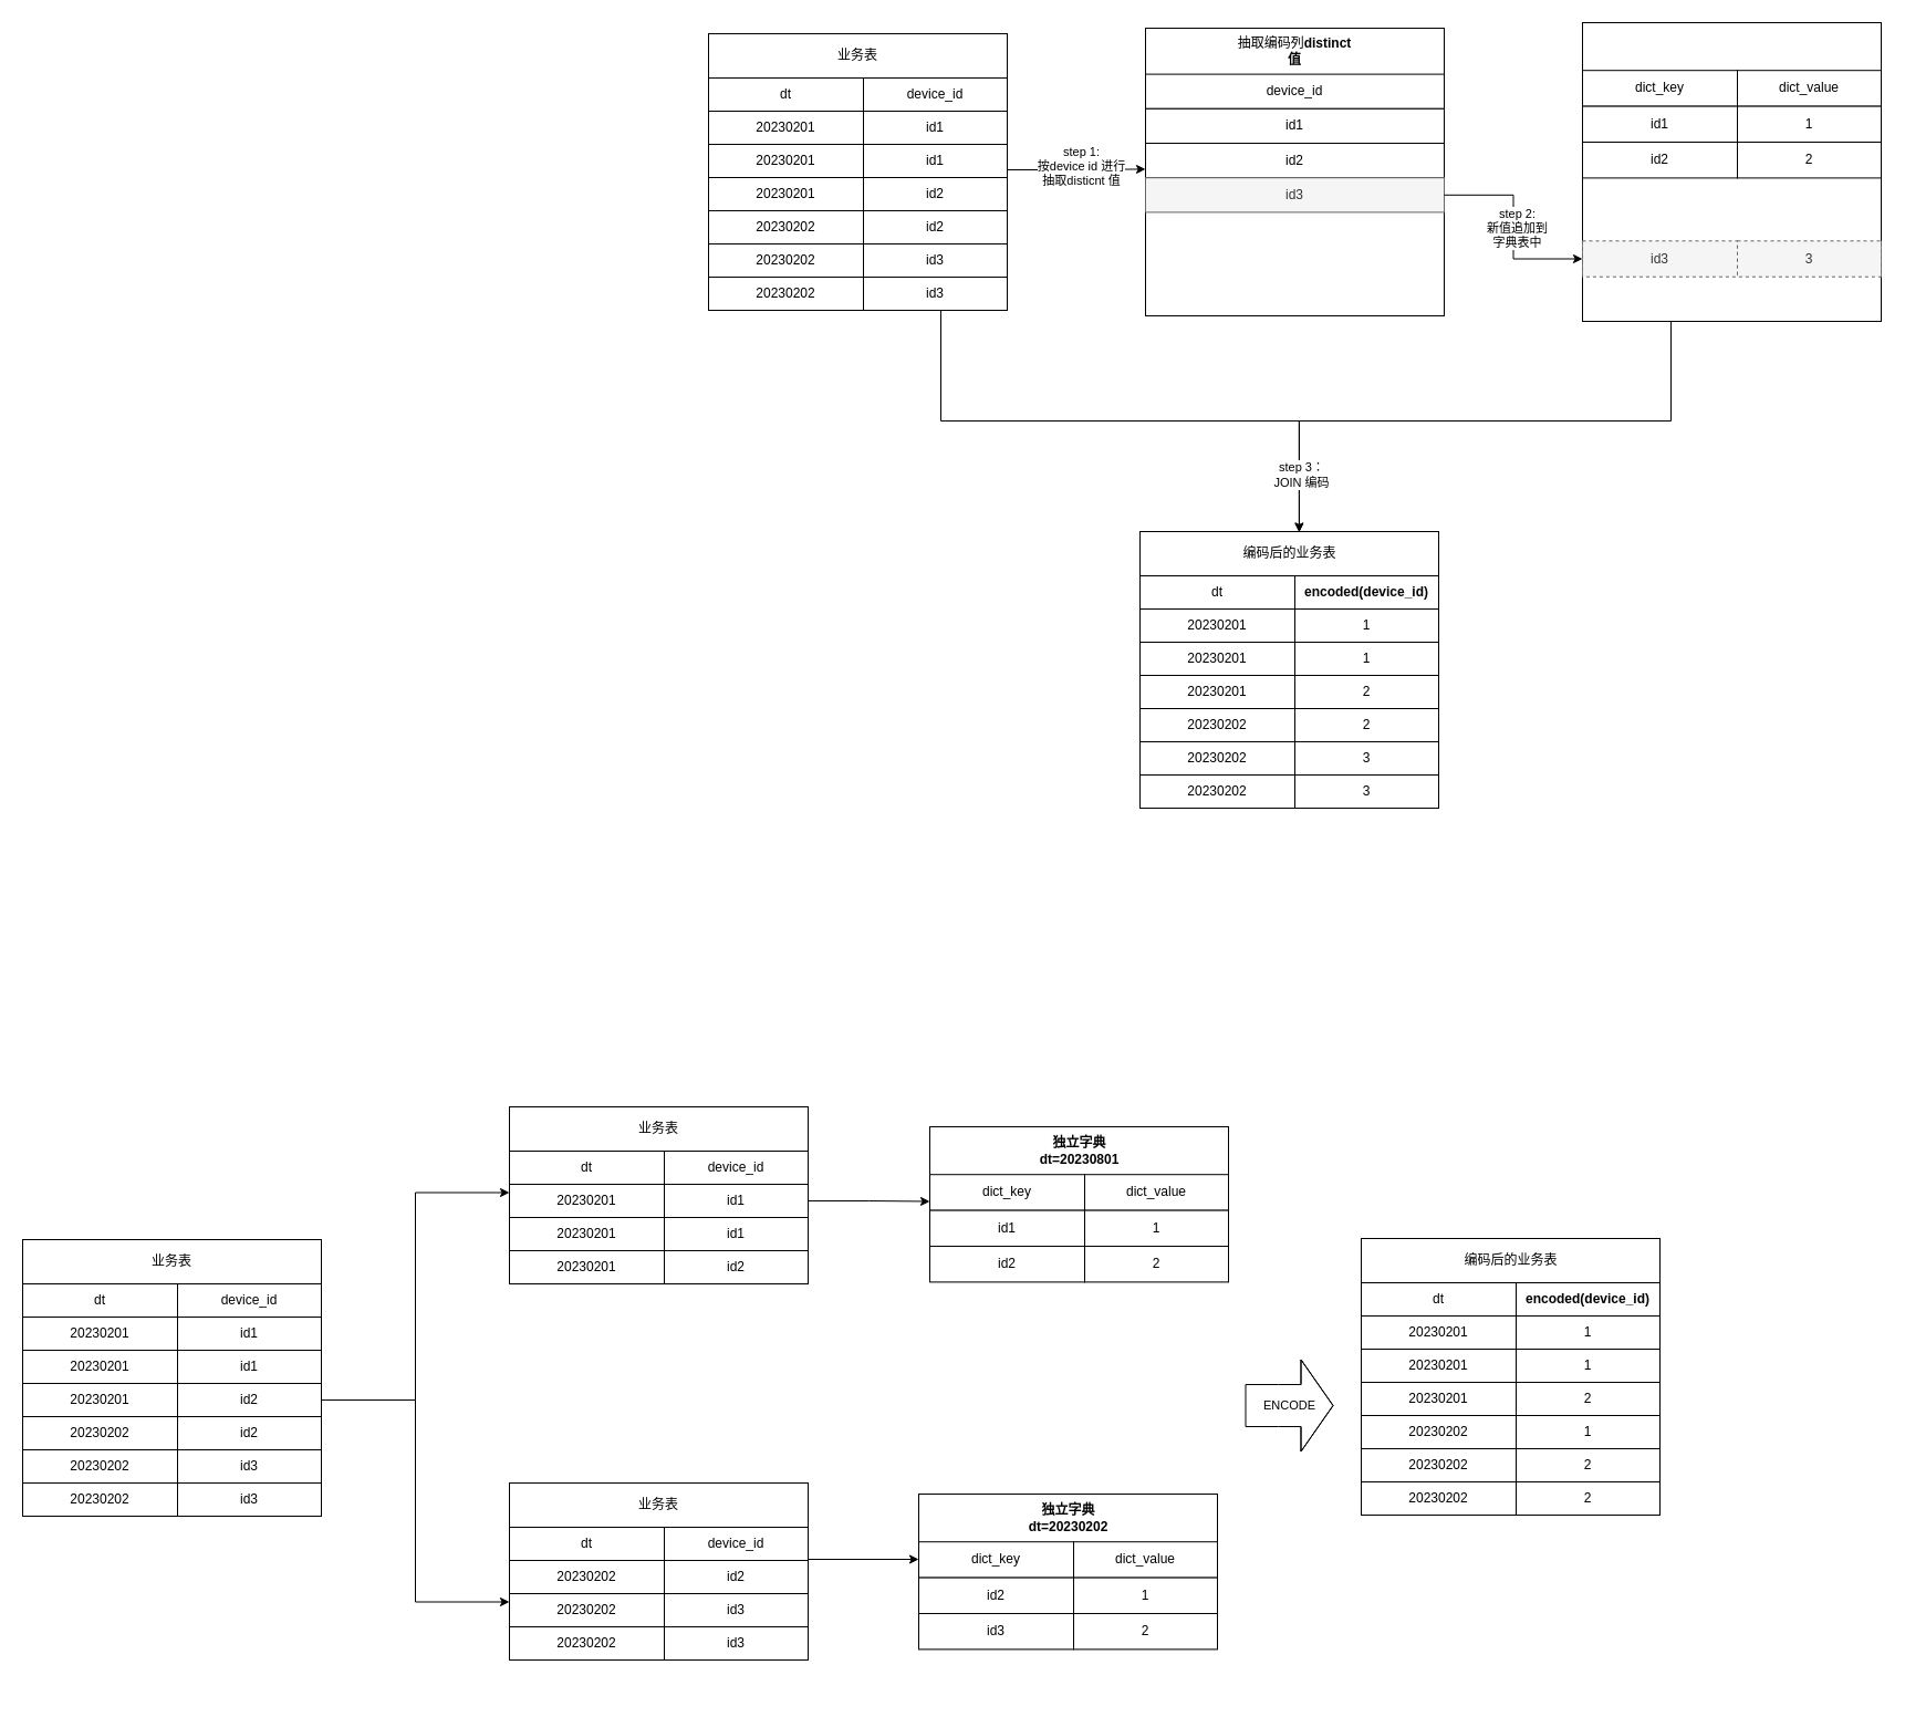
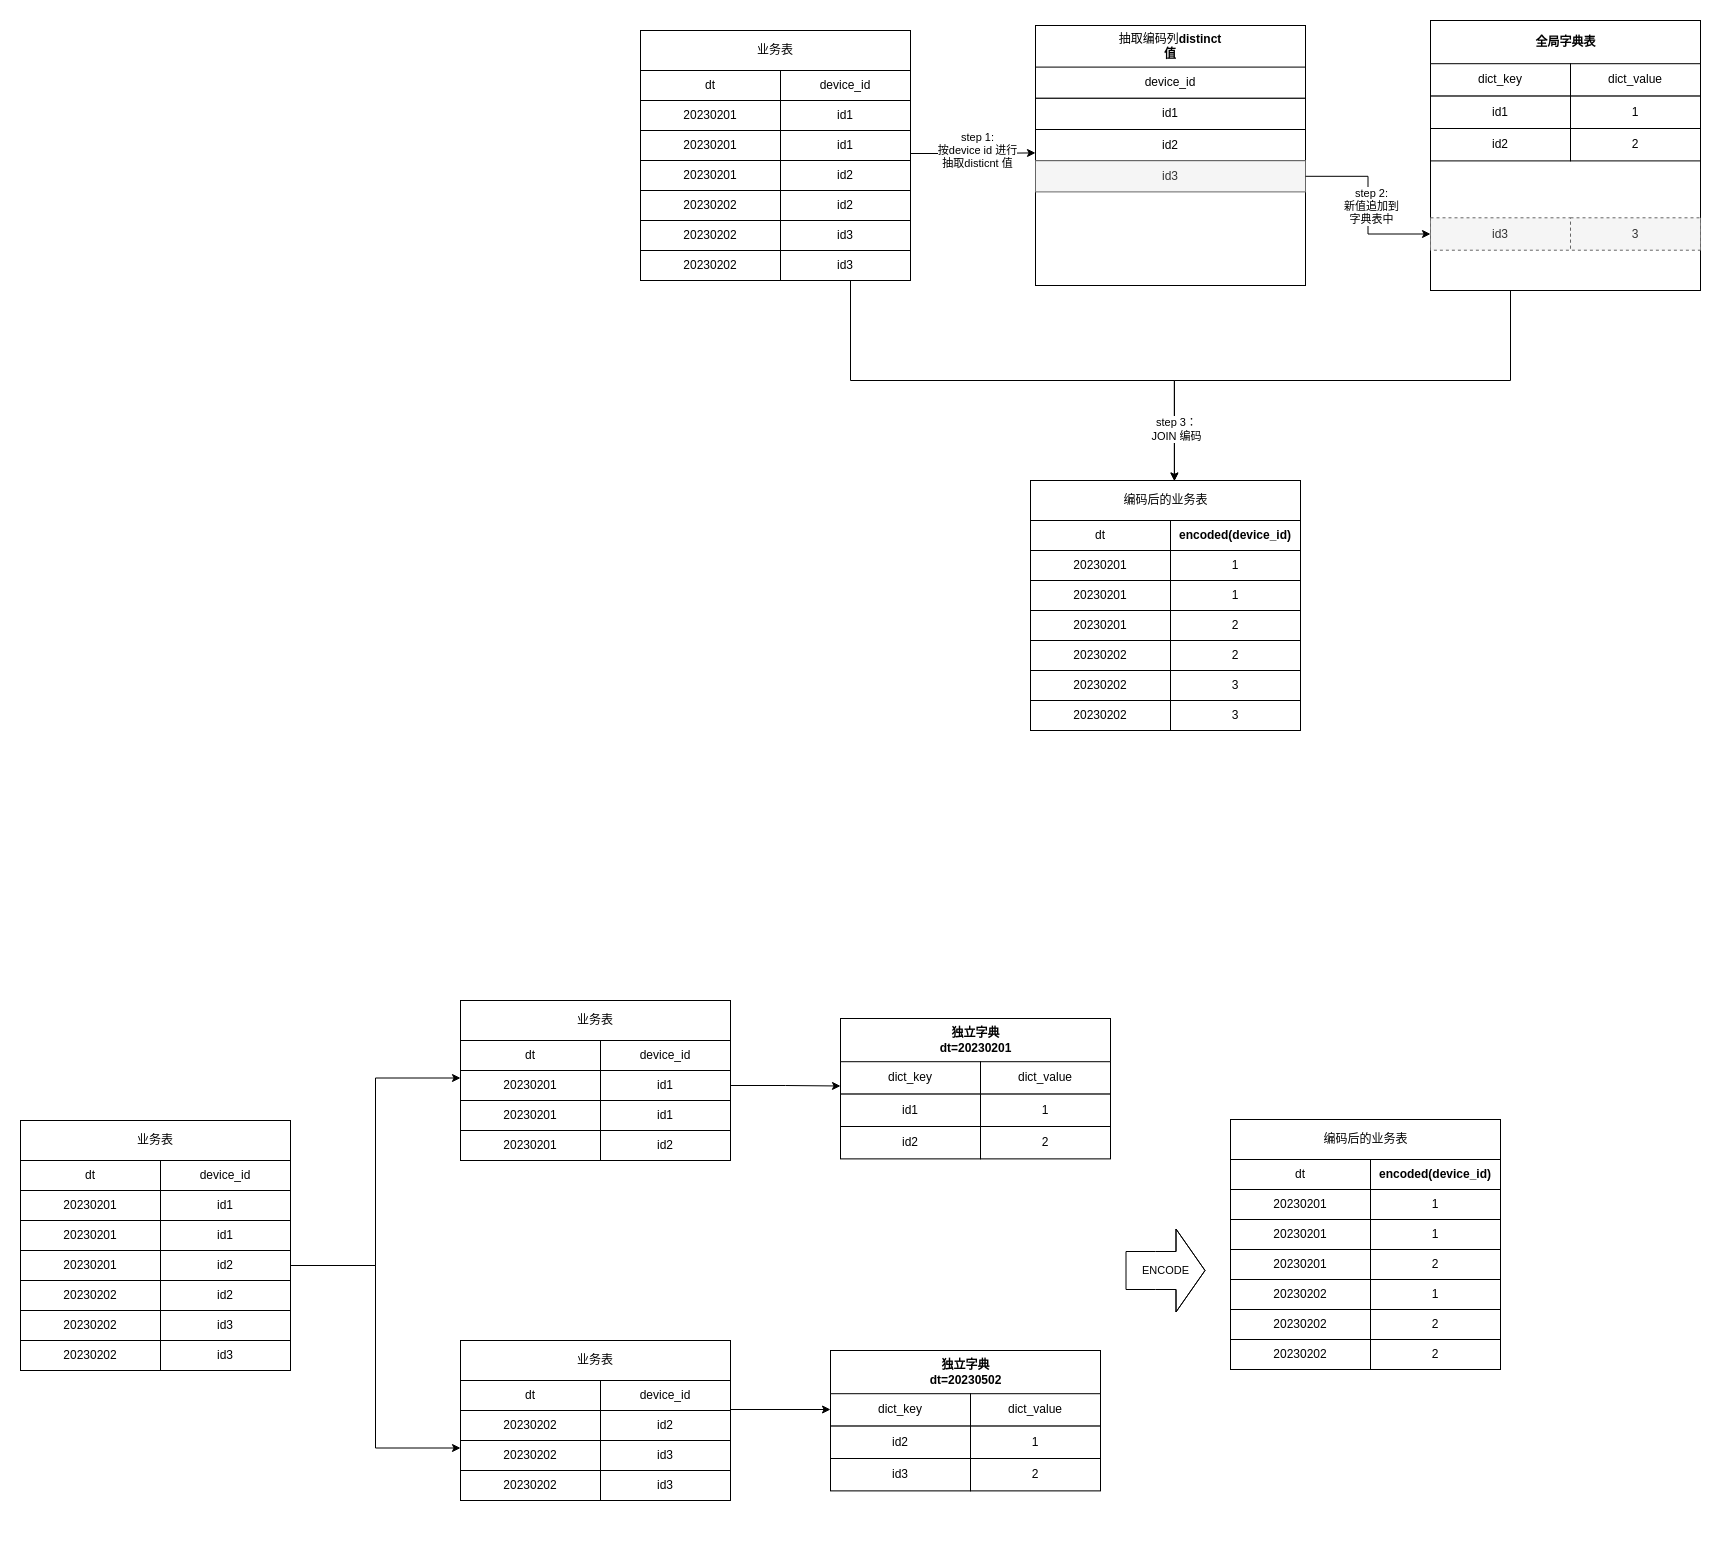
+ <mxCell id="41" value="&lt;b&gt;全局字典表&lt;/b&gt;" style="text;html=1;strokeColor=none;fillColor=none;align=center;verticalAlign=middle;whiteSpace=wrap;rounded=0;" vertex="1" parent="31"><mxGeometry x="87.5" y="10.8" width="95" height="21.6" as="geometry" /></mxCell>
- <mxCell id="142" value="&lt;b&gt;独立字典 dt=20230801&lt;/b&gt;" style="text;html=1;strokeColor=none;fillColor=none;align=center;verticalAlign=middle;whiteSpace=wrap;rounded=0;" vertex="1" parent="140"><mxGeometry x="87.5" y="10.8" width="95" height="21.6" as="geometry" /></mxCell>
+ <mxCell id="142" value="&lt;b&gt;独立字典 dt=20230201&lt;/b&gt;" style="text;html=1;strokeColor=none;fillColor=none;align=center;verticalAlign=middle;whiteSpace=wrap;rounded=0;" vertex="1" parent="140"><mxGeometry x="87.5" y="10.8" width="95" height="21.6" as="geometry" /></mxCell>
- <mxCell id="152" value="&lt;b&gt;独立字典 dt=20230202&lt;/b&gt;" style="text;html=1;strokeColor=none;fillColor=none;align=center;verticalAlign=middle;whiteSpace=wrap;rounded=0;" vertex="1" parent="150"><mxGeometry x="87.5" y="10.8" width="95" height="21.6" as="geometry" /></mxCell>
+ <mxCell id="152" value="&lt;b&gt;独立字典 dt=20230502&lt;/b&gt;" style="text;html=1;strokeColor=none;fillColor=none;align=center;verticalAlign=middle;whiteSpace=wrap;rounded=0;" vertex="1" parent="150"><mxGeometry x="87.5" y="10.8" width="95" height="21.6" as="geometry" /></mxCell>
